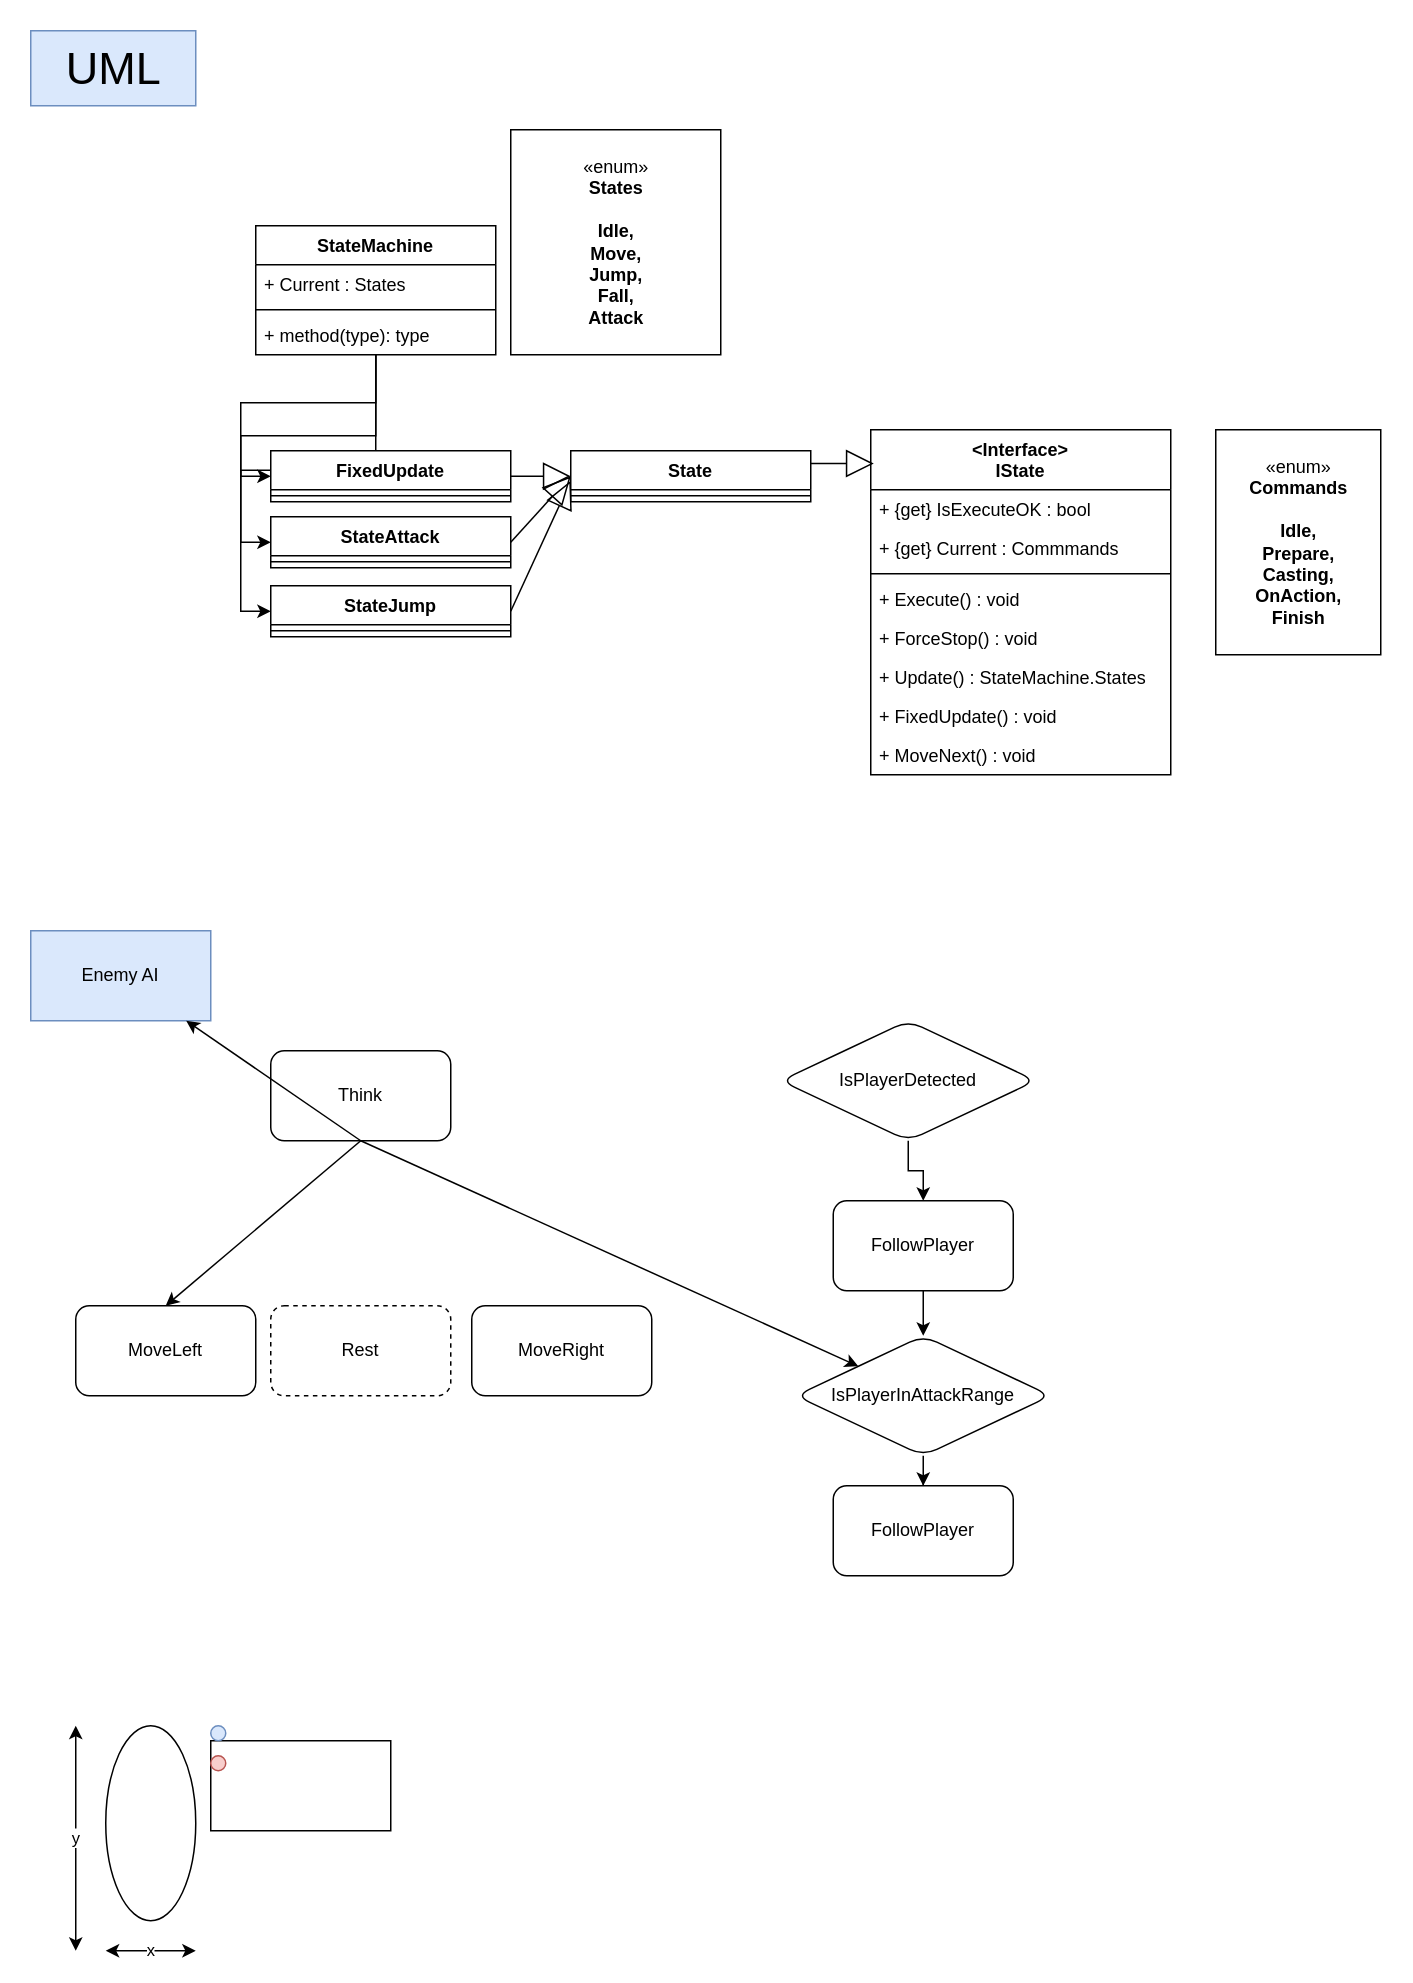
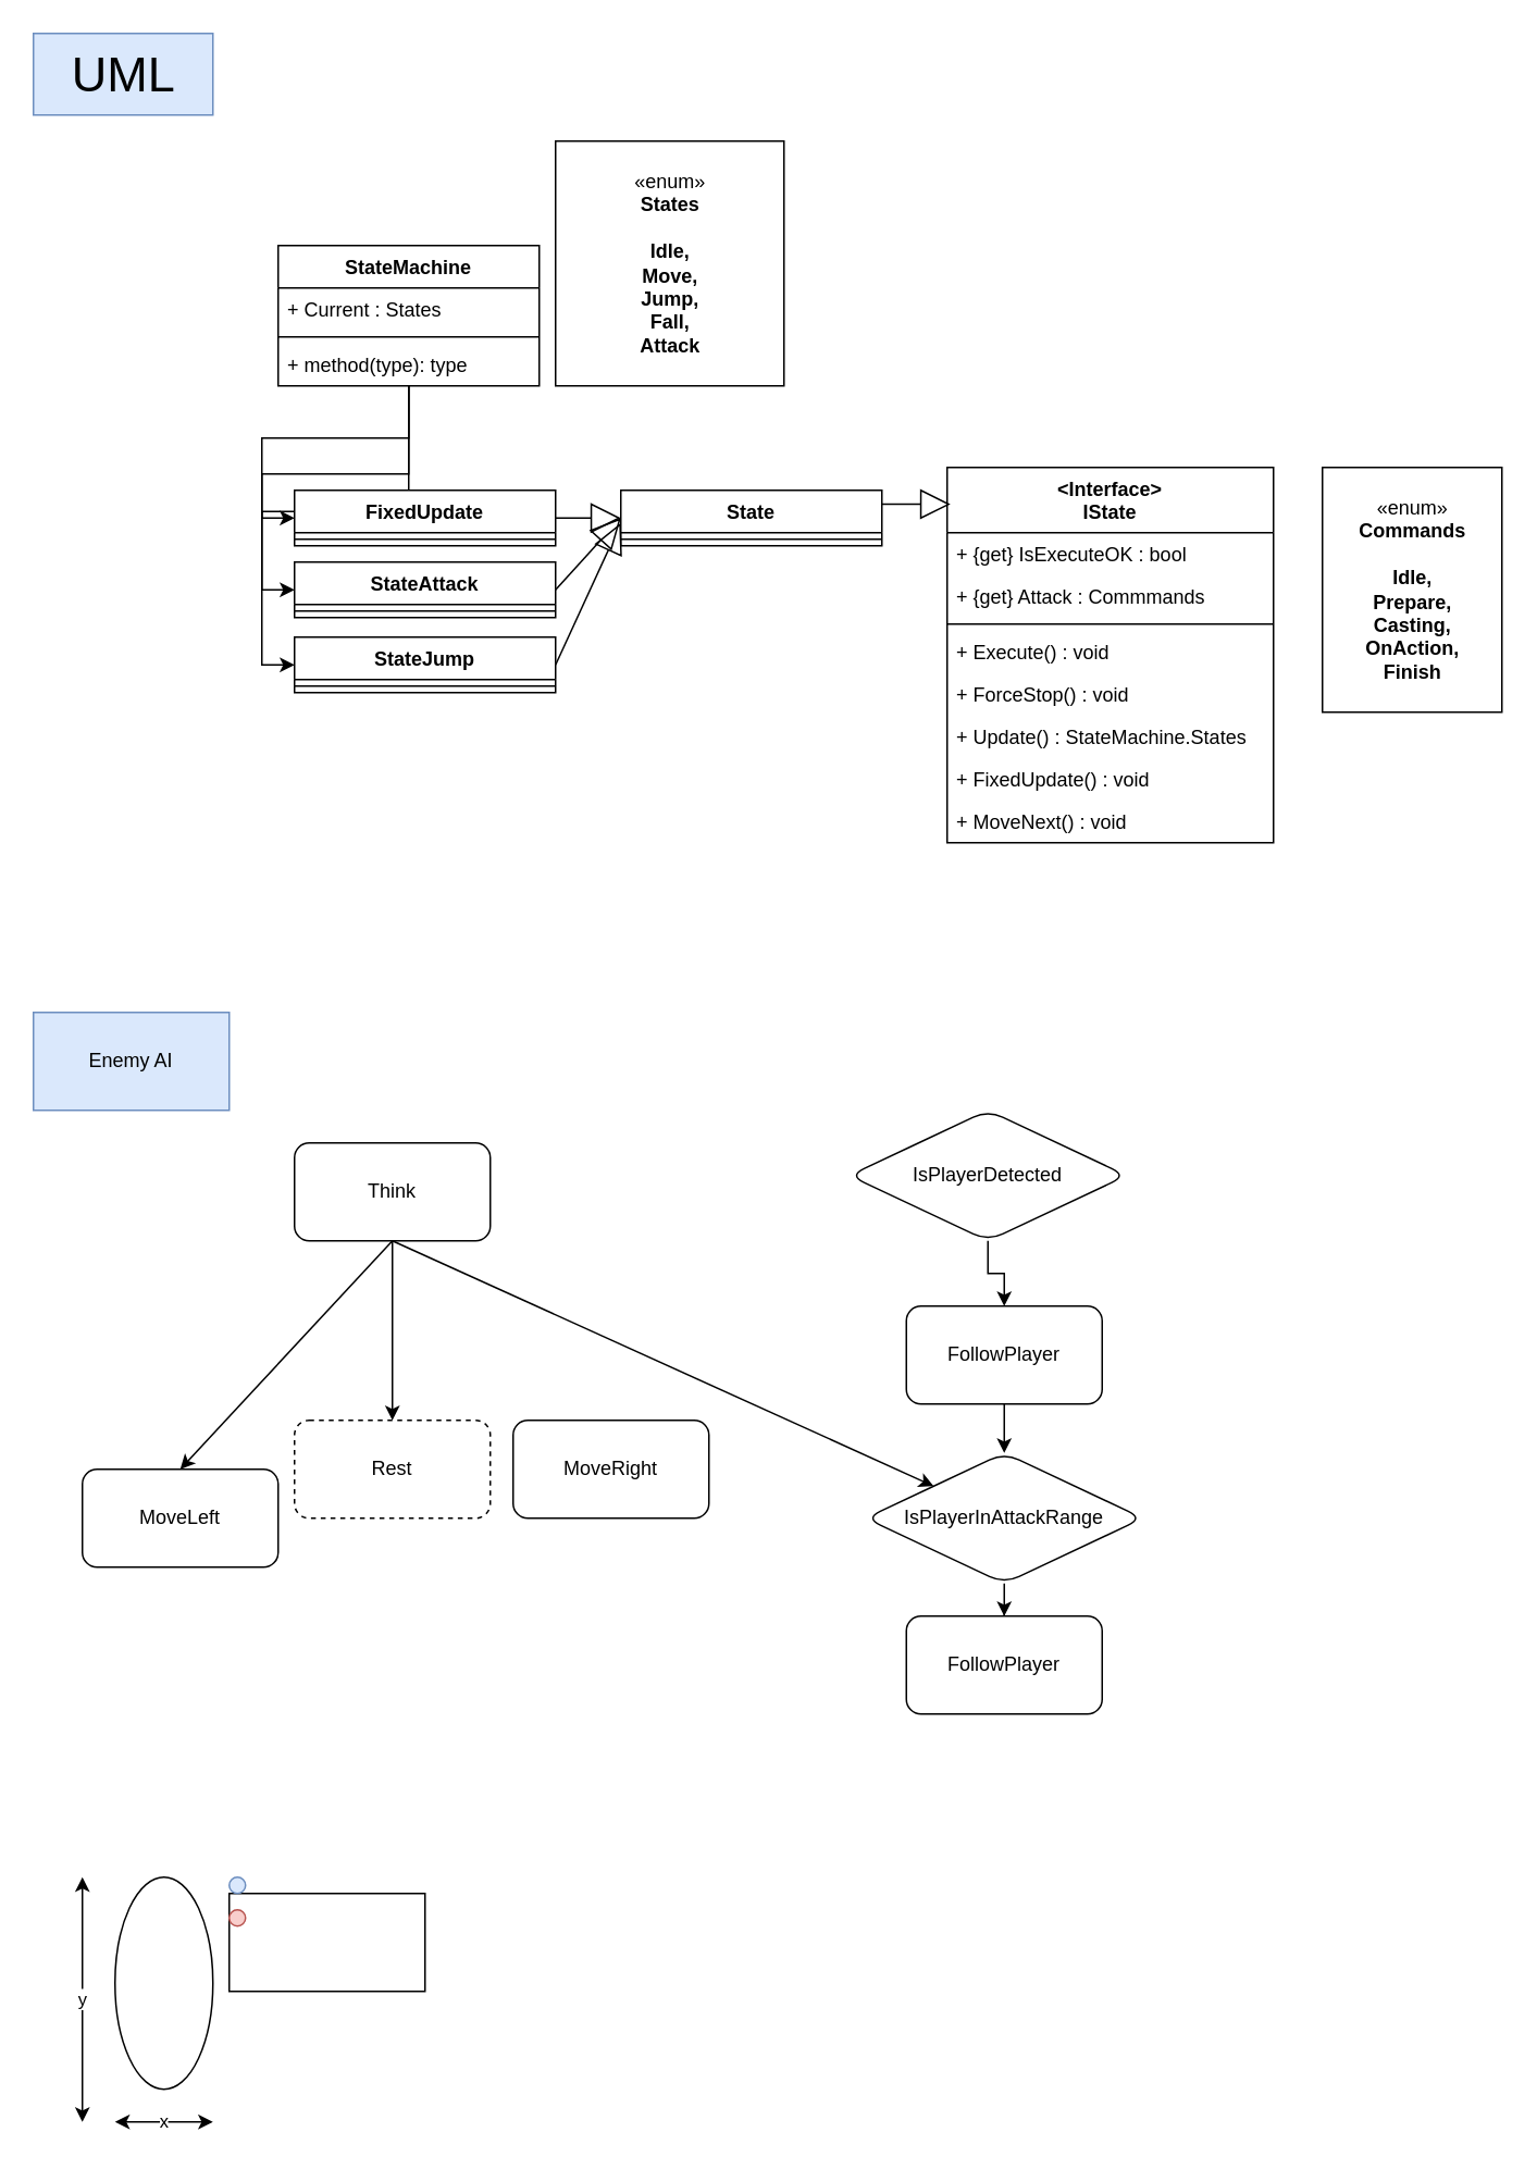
- <mxCell id="16" value="+ {get} Current : Commmands" style="text;strokeColor=none;fillColor=none;align=left;verticalAlign=top;spacingLeft=4;spacingRight=4;overflow=hidden;rotatable=0;points=[[0,0.5],[1,0.5]];portConstraint=eastwest;" parent="14" vertex="1"><mxGeometry y="66" width="200" height="26" as="geometry" /></mxCell>
+ <mxCell id="16" value="+ {get} Attack : Commmands" style="text;strokeColor=none;fillColor=none;align=left;verticalAlign=top;spacingLeft=4;spacingRight=4;overflow=hidden;rotatable=0;points=[[0,0.5],[1,0.5]];portConstraint=eastwest;" parent="14" vertex="1"><mxGeometry y="66" width="200" height="26" as="geometry" /></mxCell>
- <mxCell id="40" value="" style="endArrow=classic;html=1;rounded=0;exitX=0.5;exitY=1;exitDx=0;exitDy=0;" edge="1" parent="1" source="35" target="34"><mxGeometry width="50" height="50" relative="1" as="geometry"><mxPoint x="380" y="920" as="sourcePoint" /><mxPoint x="430" y="870" as="targetPoint" /></mxGeometry></mxCell>
+ <mxCell id="40" value="" style="endArrow=classic;html=1;rounded=0;exitX=0.5;exitY=1;exitDx=0;exitDy=0;entryX=0.5;entryY=0;entryDx=0;entryDy=0;" edge="1" parent="1" source="35" target="37"><mxGeometry width="50" height="50" relative="1" as="geometry"><mxPoint x="380" y="920" as="sourcePoint" /><mxPoint x="430" y="870" as="targetPoint" /></mxGeometry></mxCell>
- <mxCell id="36" value="MoveLeft" style="rounded=1;whiteSpace=wrap;html=1;" vertex="1" parent="1"><mxGeometry x="50" y="870" width="120" height="60" as="geometry" /></mxCell>
+ <mxCell id="36" value="MoveLeft" style="rounded=1;whiteSpace=wrap;html=1;" vertex="1" parent="1"><mxGeometry x="50" y="900" width="120" height="60" as="geometry" /></mxCell>
